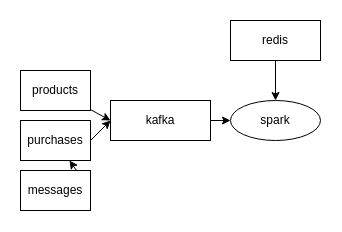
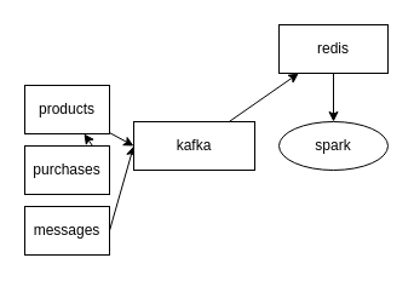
- <mxCell id="8" value="" style="edgeStyle=none;html=1;" edge="1" parent="1" source="9" target="10"><mxGeometry relative="1" as="geometry" /></mxCell>
+ <mxCell id="8" value="" style="edgeStyle=none;html=1;" edge="1" parent="1" source="9" target="13"><mxGeometry relative="1" as="geometry" /></mxCell>
- <mxCell id="4" value="" style="edgeStyle=none;html=1;exitX=1;exitY=0.5;exitDx=0;exitDy=0;entryX=0;entryY=0.5;entryDx=0;entryDy=0;" edge="1" parent="1" source="5" target="9"><mxGeometry relative="1" as="geometry" /></mxCell>
+ <mxCell id="4" value="" style="edgeStyle=none;html=1;exitX=1;exitY=0.5;exitDx=0;exitDy=0;" edge="1" parent="1" source="5" target="3"><mxGeometry relative="1" as="geometry" /></mxCell>
- <mxCell id="6" style="edgeStyle=none;html=1;exitX=1;exitY=0.5;exitDx=0;exitDy=0;" edge="1" parent="1" source="7" target="5"><mxGeometry relative="1" as="geometry" /></mxCell>
+ <mxCell id="6" style="edgeStyle=none;html=1;exitX=1;exitY=0.5;exitDx=0;exitDy=0;entryX=0;entryY=0.5;entryDx=0;entryDy=0;" edge="1" parent="1" source="7" target="9"><mxGeometry relative="1" as="geometry" /></mxCell>
